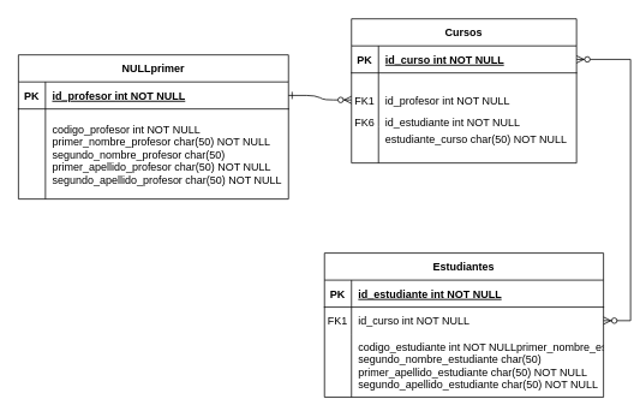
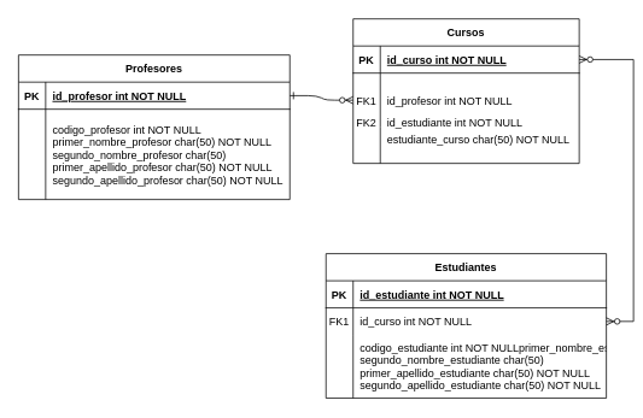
- <mxCell id="23" value="NULLprimer" style="shape=table;startSize=30;container=1;collapsible=1;childLayout=tableLayout;fixedRows=1;rowLines=0;fontStyle=1;align=center;resizeLast=1;" parent="1" vertex="1"><mxGeometry x="20" y="60" width="300" height="160" as="geometry" /></mxCell>
+ <mxCell id="23" value="Profesores" style="shape=table;startSize=30;container=1;collapsible=1;childLayout=tableLayout;fixedRows=1;rowLines=0;fontStyle=1;align=center;resizeLast=1;" parent="1" vertex="1"><mxGeometry x="20" y="60" width="300" height="160" as="geometry" /></mxCell>
- <mxCell id="30" value="FK6" style="shape=partialRectangle;overflow=hidden;connectable=0;fillColor=none;top=0;left=0;bottom=0;right=0;" vertex="1" parent="1"><mxGeometry x="390" y="120" width="30" height="30" as="geometry"><mxRectangle width="30" height="30" as="alternateBounds" /></mxGeometry></mxCell>
+ <mxCell id="30" value="FK2" style="shape=partialRectangle;overflow=hidden;connectable=0;fillColor=none;top=0;left=0;bottom=0;right=0;" vertex="1" parent="1"><mxGeometry x="390" y="120" width="30" height="30" as="geometry"><mxRectangle width="30" height="30" as="alternateBounds" /></mxGeometry></mxCell>
